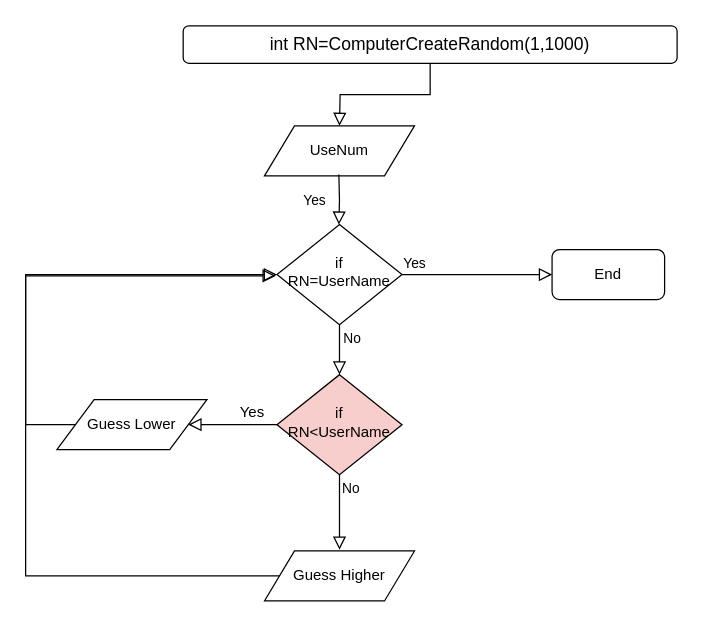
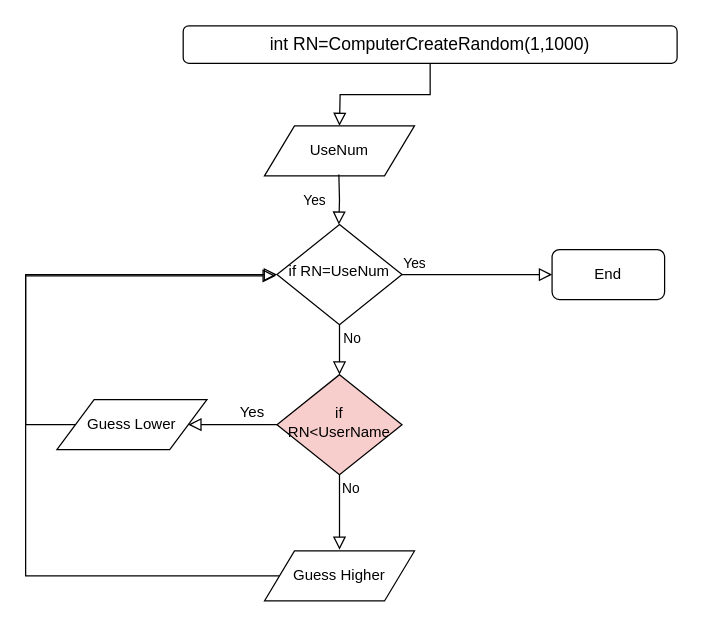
- <mxCell id="6" value="if RN=UserName" style="rhombus;whiteSpace=wrap;html=1;shadow=0;fontFamily=Helvetica;fontSize=12;align=center;strokeWidth=1;spacing=6;spacingTop=-4;" parent="1" vertex="1"><mxGeometry x="221" y="179" width="100" height="80" as="geometry" /></mxCell>
+ <mxCell id="6" value="if RN=UseNum" style="rhombus;whiteSpace=wrap;html=1;shadow=0;fontFamily=Helvetica;fontSize=12;align=center;strokeWidth=1;spacing=6;spacingTop=-4;" parent="1" vertex="1"><mxGeometry x="221" y="179" width="100" height="80" as="geometry" /></mxCell>
